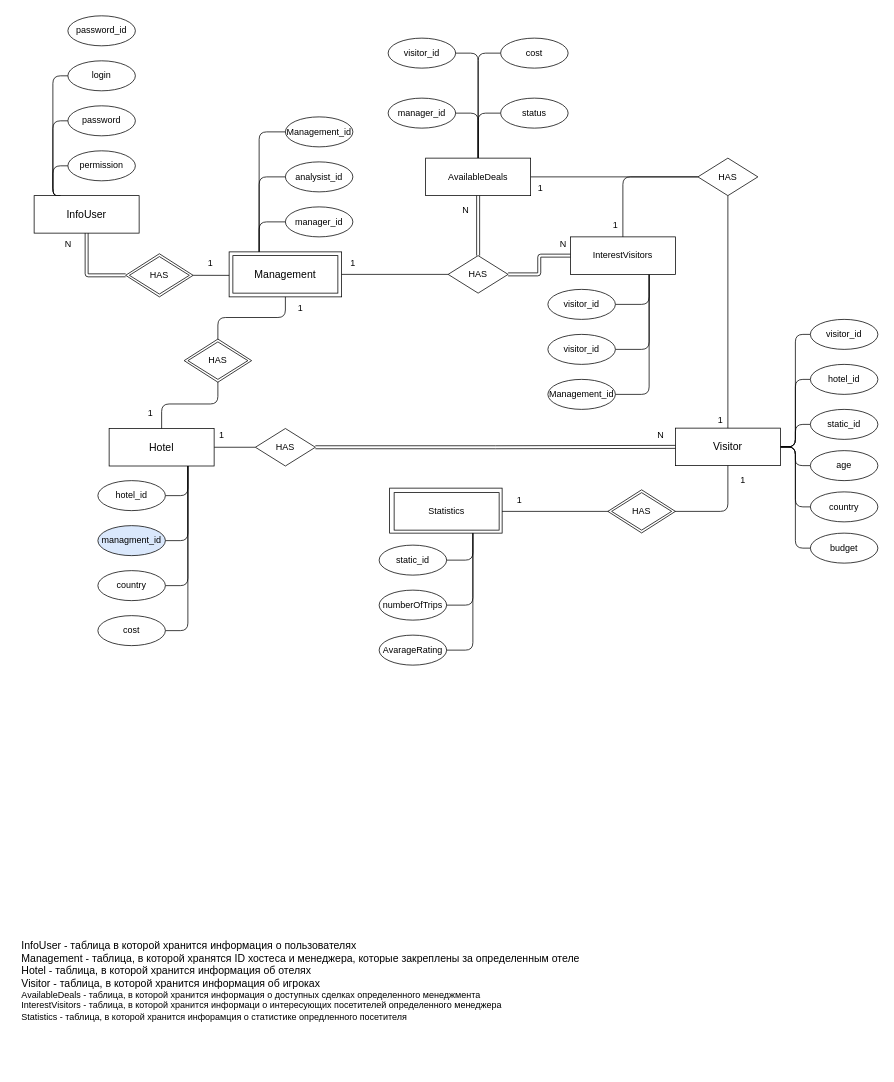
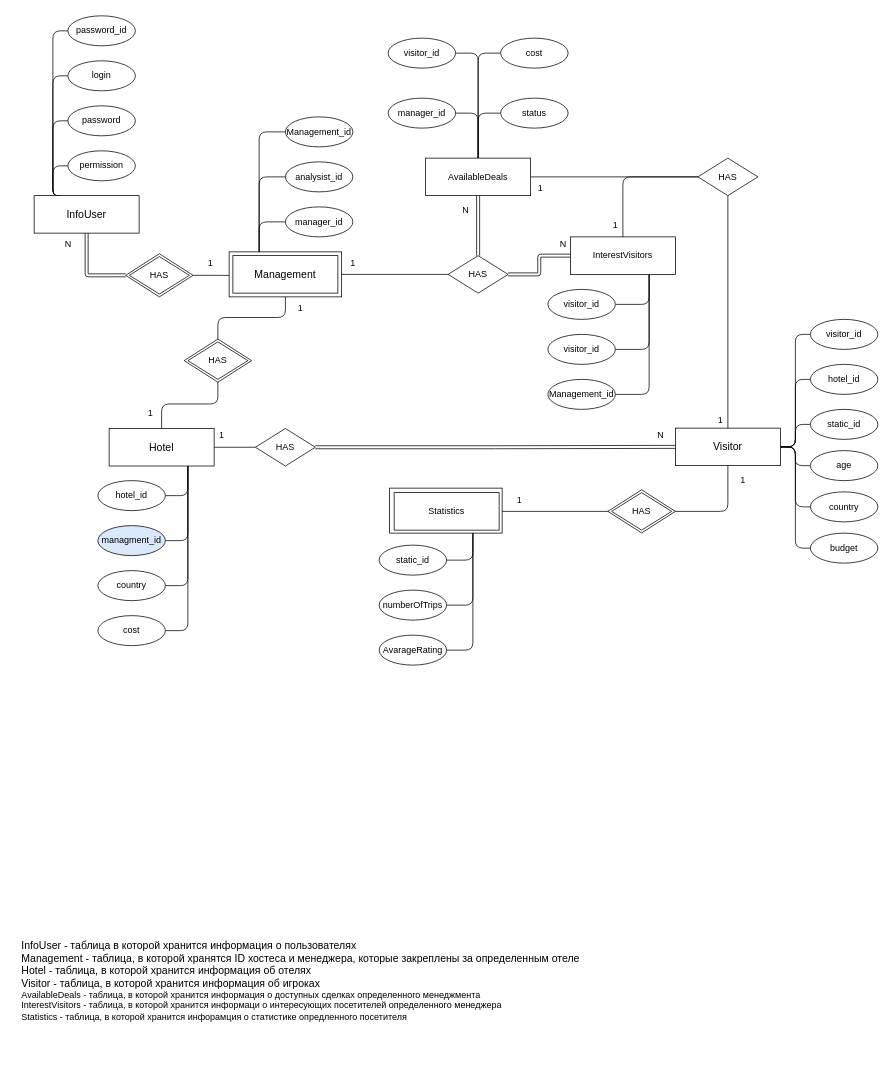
+ <mxCell id="2" style="edgeStyle=orthogonalEdgeStyle;orthogonalLoop=1;jettySize=auto;html=1;exitX=0.25;exitY=0;exitDx=0;exitDy=0;entryX=0;entryY=0.5;entryDx=0;entryDy=0;endArrow=none;endFill=0;" parent="1" source="6" target="40" edge="1"><mxGeometry relative="1" as="geometry"><Array as="points"><mxPoint x="70" y="260.25" /><mxPoint x="70" y="40.25" /></Array></mxGeometry></mxCell>
